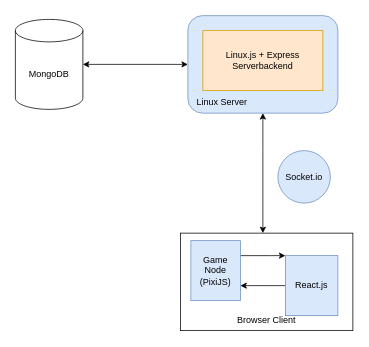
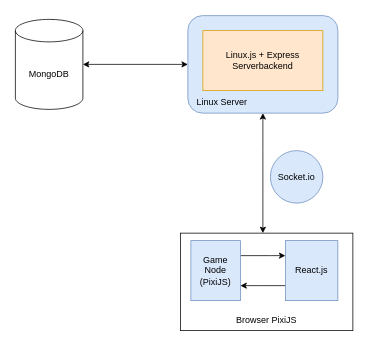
- <mxCell id="4" value="Socket.io" style="ellipse;whiteSpace=wrap;html=1;aspect=fixed;fillColor=#dae8fc;strokeColor=#6c8ebf;" parent="1" vertex="1"><mxGeometry x="370" y="200" width="70" height="70" as="geometry" /></mxCell>
+ <mxCell id="4" value="Socket.io" style="ellipse;whiteSpace=wrap;html=1;aspect=fixed;fillColor=#dae8fc;strokeColor=#6c8ebf;" parent="1" vertex="1"><mxGeometry x="360" y="200" width="70" height="70" as="geometry" /></mxCell>
- <mxCell id="6" value="&lt;br&gt;&lt;br&gt;&lt;br&gt;&lt;br&gt;&lt;br&gt;&lt;br&gt;&lt;br&gt;Browser Client" style="rounded=0;whiteSpace=wrap;html=1;" parent="1" vertex="1"><mxGeometry x="240" y="310" width="230" height="130" as="geometry" /></mxCell>
+ <mxCell id="6" value="&lt;br&gt;&lt;br&gt;&lt;br&gt;&lt;br&gt;&lt;br&gt;&lt;br&gt;&lt;br&gt;Browser PixiJS" style="rounded=0;whiteSpace=wrap;html=1;" parent="1" vertex="1"><mxGeometry x="240" y="310" width="230" height="130" as="geometry" /></mxCell>
- <mxCell id="10" value="React.js" style="rounded=0;whiteSpace=wrap;html=1;fillColor=#dae8fc;strokeColor=#6c8ebf;" parent="1" vertex="1"><mxGeometry x="380" y="340" width="70" height="80" as="geometry" /></mxCell>
+ <mxCell id="10" value="React.js" style="rounded=0;whiteSpace=wrap;html=1;fillColor=#dae8fc;strokeColor=#6c8ebf;" parent="1" vertex="1"><mxGeometry x="380" y="320" width="70" height="80" as="geometry" /></mxCell>
